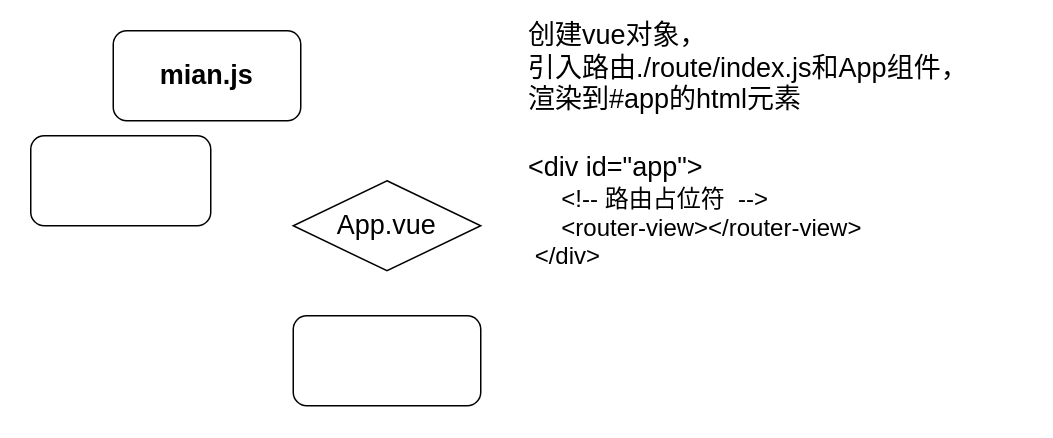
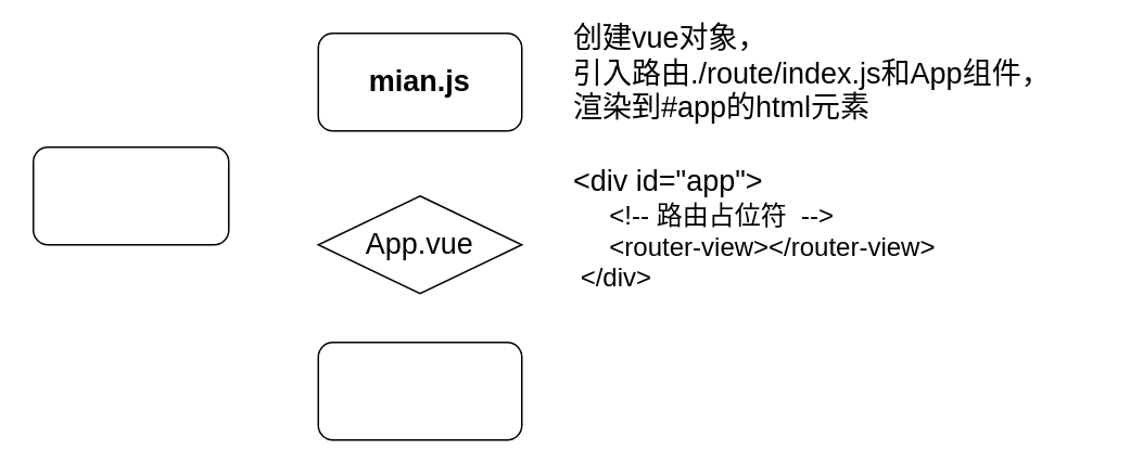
- <mxCell id="2" value="&lt;b&gt;&lt;font style=&quot;font-size: 18px&quot;&gt;mian.js&lt;/font&gt;&lt;/b&gt;" style="rounded=1;whiteSpace=wrap;html=1;" vertex="1" parent="1"><mxGeometry x="75" y="20" width="125" height="60" as="geometry" /></mxCell>
+ <mxCell id="2" value="&lt;b&gt;&lt;font style=&quot;font-size: 18px&quot;&gt;mian.js&lt;/font&gt;&lt;/b&gt;" style="rounded=1;whiteSpace=wrap;html=1;" vertex="1" parent="1"><mxGeometry x="195" y="20" width="125" height="60" as="geometry" /></mxCell>
